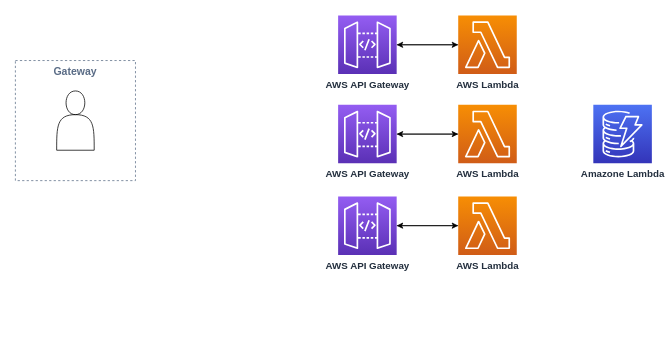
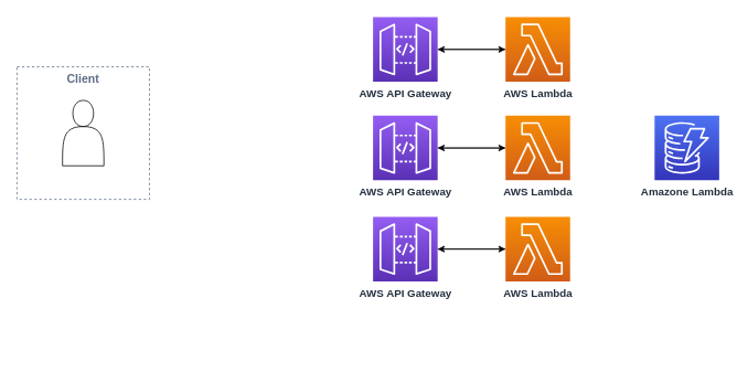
- <mxCell id="17" value="&lt;b&gt;&lt;font style=&quot;font-size: 14px;&quot;&gt;Gateway&lt;/font&gt;&lt;/b&gt;" style="fillColor=none;strokeColor=#5A6C86;dashed=1;verticalAlign=top;fontStyle=0;fontColor=#5A6C86;whiteSpace=wrap;html=1;movable=1;resizable=1;rotatable=1;deletable=1;editable=1;locked=0;connectable=1;" vertex="1" parent="1"><mxGeometry x="20" y="80" width="160" height="160" as="geometry" /></mxCell>
+ <mxCell id="17" value="&lt;b&gt;&lt;font style=&quot;font-size: 14px;&quot;&gt;Client&lt;/font&gt;&lt;/b&gt;" style="fillColor=none;strokeColor=#5A6C86;dashed=1;verticalAlign=top;fontStyle=0;fontColor=#5A6C86;whiteSpace=wrap;html=1;movable=1;resizable=1;rotatable=1;deletable=1;editable=1;locked=0;connectable=1;" vertex="1" parent="1"><mxGeometry x="20" y="80" width="160" height="160" as="geometry" /></mxCell>
